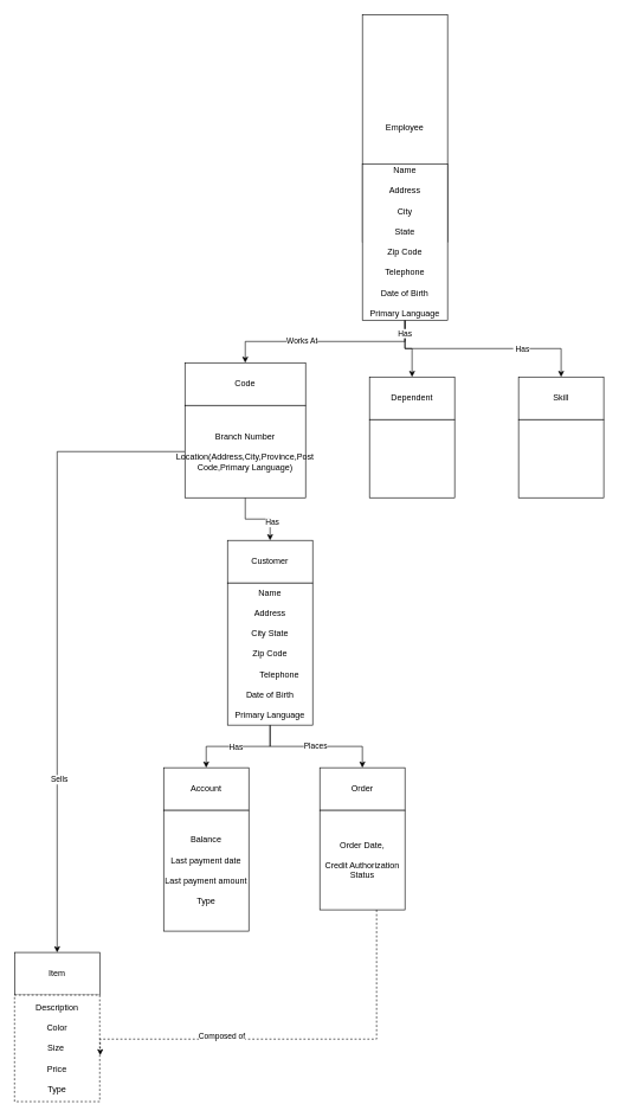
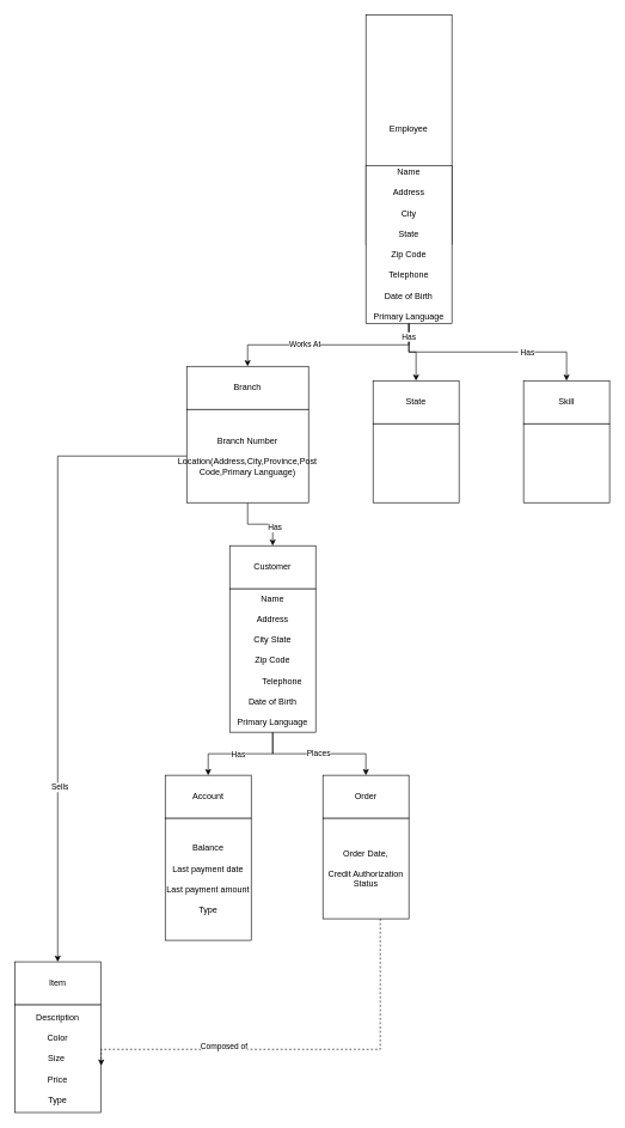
- <mxCell id="11" value="Code" style="rounded=0;whiteSpace=wrap;html=1;" vertex="1" parent="1"><mxGeometry x="260" y="510" width="170" height="60" as="geometry" /></mxCell>
+ <mxCell id="11" value="Branch" style="rounded=0;whiteSpace=wrap;html=1;" vertex="1" parent="1"><mxGeometry x="260" y="510" width="170" height="60" as="geometry" /></mxCell>
- <mxCell id="17" value="Dependent" style="rounded=0;whiteSpace=wrap;html=1;" vertex="1" parent="1"><mxGeometry x="520" y="530" width="120" height="60" as="geometry" /></mxCell>
+ <mxCell id="17" value="State" style="rounded=0;whiteSpace=wrap;html=1;" vertex="1" parent="1"><mxGeometry x="520" y="530" width="120" height="60" as="geometry" /></mxCell>
- <mxCell id="32" value="Description&lt;br&gt;&lt;br&gt;Color&lt;br&gt;&lt;br&gt;Size&amp;nbsp;&lt;br&gt;&lt;br&gt;Price&lt;br&gt;&lt;br&gt;Type" style="rounded=0;whiteSpace=wrap;html=1;dashed=1;" vertex="1" parent="1"><mxGeometry x="20" y="1400" width="120" height="150" as="geometry" /></mxCell>
+ <mxCell id="32" value="Description&lt;br&gt;&lt;br&gt;Color&lt;br&gt;&lt;br&gt;Size&amp;nbsp;&lt;br&gt;&lt;br&gt;Price&lt;br&gt;&lt;br&gt;Type" style="rounded=0;whiteSpace=wrap;html=1;" vertex="1" parent="1"><mxGeometry x="20" y="1400" width="120" height="150" as="geometry" /></mxCell>
